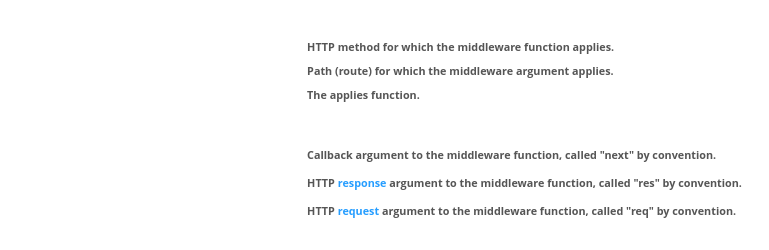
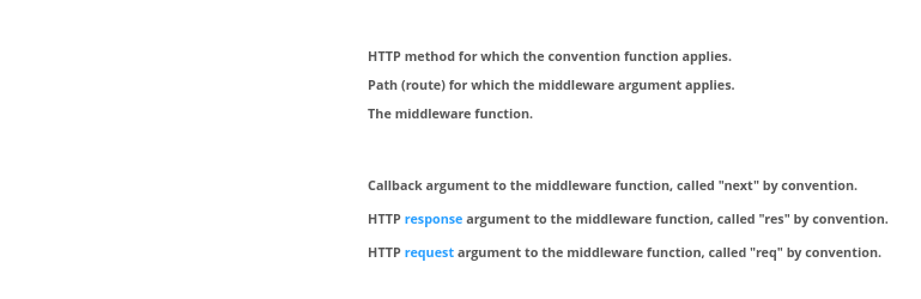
- <mxCell id="3" value="&lt;span style=&quot;color: rgb(85, 85, 85); font-family: &amp;quot;Open Sans&amp;quot;, sans-serif; font-style: normal; font-variant-ligatures: normal; font-variant-caps: normal; letter-spacing: normal; orphans: 2; text-align: start; text-indent: 0px; text-transform: none; widows: 2; word-spacing: 0px; -webkit-text-stroke-width: 0px; text-decoration-thickness: initial; text-decoration-style: initial; text-decoration-color: initial; float: none; display: inline !important;&quot;&gt;&lt;font style=&quot;font-size: 18px;&quot;&gt;&lt;b&gt;HTTP method for which the middleware function applies.&lt;/b&gt;&lt;/font&gt;&lt;/span&gt;" style="text;whiteSpace=wrap;html=1;" vertex="1" parent="1"><mxGeometry x="510" y="60" width="550" height="40" as="geometry" /></mxCell>
+ <mxCell id="3" value="&lt;span style=&quot;color: rgb(85, 85, 85); font-family: &amp;quot;Open Sans&amp;quot;, sans-serif; font-style: normal; font-variant-ligatures: normal; font-variant-caps: normal; letter-spacing: normal; orphans: 2; text-align: start; text-indent: 0px; text-transform: none; widows: 2; word-spacing: 0px; -webkit-text-stroke-width: 0px; text-decoration-thickness: initial; text-decoration-style: initial; text-decoration-color: initial; float: none; display: inline !important;&quot;&gt;&lt;font style=&quot;font-size: 18px;&quot;&gt;&lt;b&gt;HTTP method for which the convention function applies.&lt;/b&gt;&lt;/font&gt;&lt;/span&gt;" style="text;whiteSpace=wrap;html=1;" vertex="1" parent="1"><mxGeometry x="510" y="60" width="550" height="40" as="geometry" /></mxCell>
- <mxCell id="5" value="&lt;span style=&quot;color: rgb(85, 85, 85); font-family: &amp;quot;Open Sans&amp;quot;, sans-serif; font-style: normal; font-variant-ligatures: normal; font-variant-caps: normal; letter-spacing: normal; orphans: 2; text-align: start; text-indent: 0px; text-transform: none; widows: 2; word-spacing: 0px; -webkit-text-stroke-width: 0px; text-decoration-thickness: initial; text-decoration-style: initial; text-decoration-color: initial; float: none; display: inline !important;&quot;&gt;&lt;b style=&quot;&quot;&gt;&lt;font style=&quot;font-size: 18px;&quot;&gt;The applies function.&lt;/font&gt;&lt;/b&gt;&lt;/span&gt;" style="text;whiteSpace=wrap;html=1;" vertex="1" parent="1"><mxGeometry x="510" y="140" width="320" height="40" as="geometry" /></mxCell>
+ <mxCell id="5" value="&lt;span style=&quot;color: rgb(85, 85, 85); font-family: &amp;quot;Open Sans&amp;quot;, sans-serif; font-style: normal; font-variant-ligatures: normal; font-variant-caps: normal; letter-spacing: normal; orphans: 2; text-align: start; text-indent: 0px; text-transform: none; widows: 2; word-spacing: 0px; -webkit-text-stroke-width: 0px; text-decoration-thickness: initial; text-decoration-style: initial; text-decoration-color: initial; float: none; display: inline !important;&quot;&gt;&lt;b style=&quot;&quot;&gt;&lt;font style=&quot;font-size: 18px;&quot;&gt;The middleware function.&lt;/font&gt;&lt;/b&gt;&lt;/span&gt;" style="text;whiteSpace=wrap;html=1;" vertex="1" parent="1"><mxGeometry x="510" y="140" width="320" height="40" as="geometry" /></mxCell>
